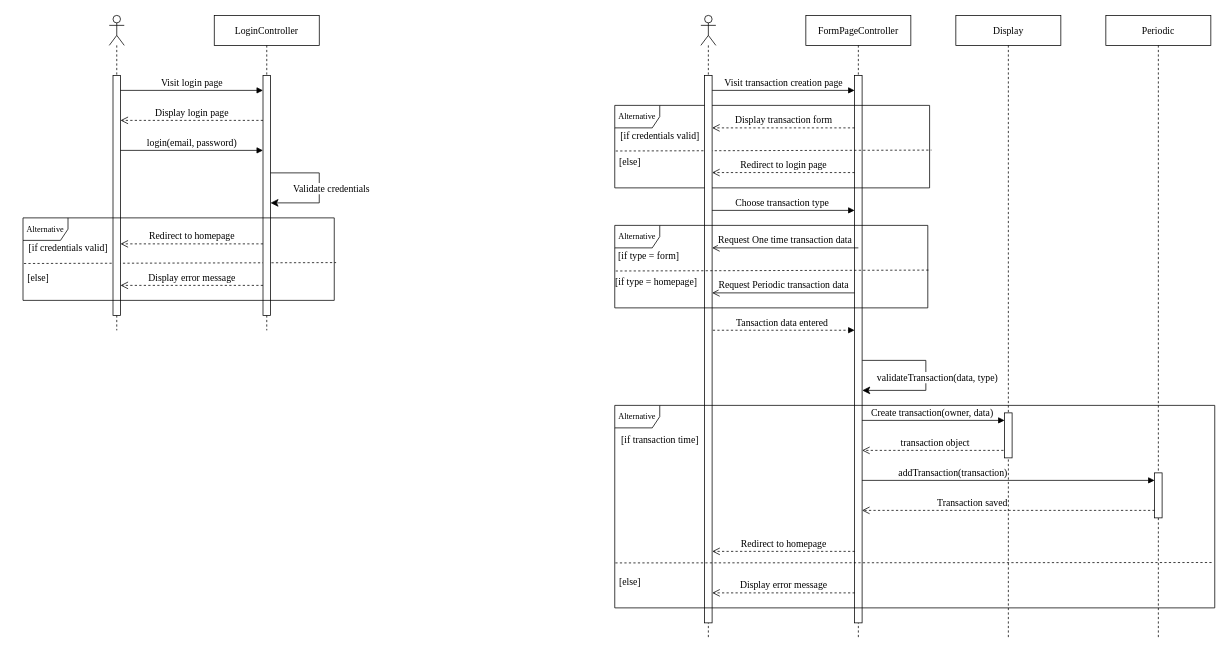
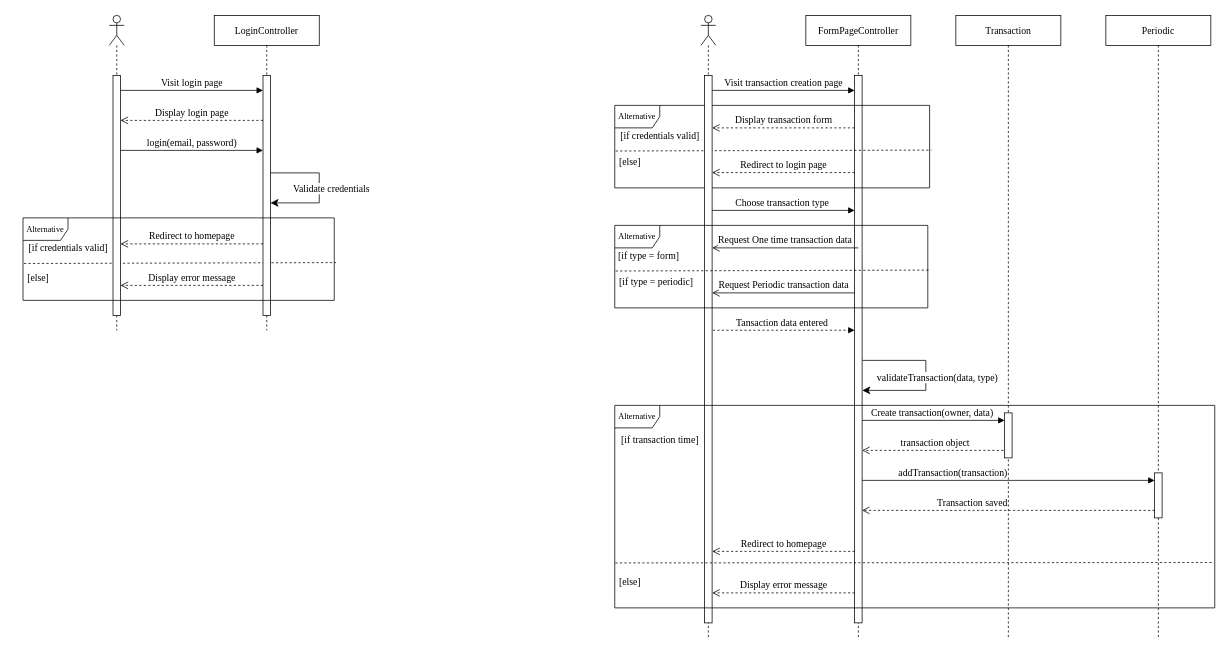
- <mxCell id="38" value="Display" style="shape=umlLifeline;perimeter=lifelinePerimeter;whiteSpace=wrap;html=1;container=0;dropTarget=0;collapsible=0;recursiveResize=0;outlineConnect=0;portConstraint=eastwest;newEdgeStyle={&quot;edgeStyle&quot;:&quot;elbowEdgeStyle&quot;,&quot;elbow&quot;:&quot;vertical&quot;,&quot;curved&quot;:0,&quot;rounded&quot;:0};fontFamily=Georgia;fontSize=13;" parent="1" vertex="1"><mxGeometry x="1273.8" y="20" width="140" height="830" as="geometry" /></mxCell>
+ <mxCell id="38" value="Transaction" style="shape=umlLifeline;perimeter=lifelinePerimeter;whiteSpace=wrap;html=1;container=0;dropTarget=0;collapsible=0;recursiveResize=0;outlineConnect=0;portConstraint=eastwest;newEdgeStyle={&quot;edgeStyle&quot;:&quot;elbowEdgeStyle&quot;,&quot;elbow&quot;:&quot;vertical&quot;,&quot;curved&quot;:0,&quot;rounded&quot;:0};fontFamily=Georgia;fontSize=13;" parent="1" vertex="1"><mxGeometry x="1273.8" y="20" width="140" height="830" as="geometry" /></mxCell>
- <mxCell id="35" value="[if type = homepage]" style="text;html=1;align=center;verticalAlign=middle;resizable=0;points=[];autosize=1;strokeColor=none;fillColor=none;fontFamily=Georgia;fontSize=13;" parent="1" vertex="1"><mxGeometry x="809" y="360" width="130" height="30" as="geometry" /></mxCell>
+ <mxCell id="35" value="[if type = periodic]" style="text;html=1;align=center;verticalAlign=middle;resizable=0;points=[];autosize=1;strokeColor=none;fillColor=none;fontFamily=Georgia;fontSize=13;" parent="1" vertex="1"><mxGeometry x="809" y="360" width="130" height="30" as="geometry" /></mxCell>
